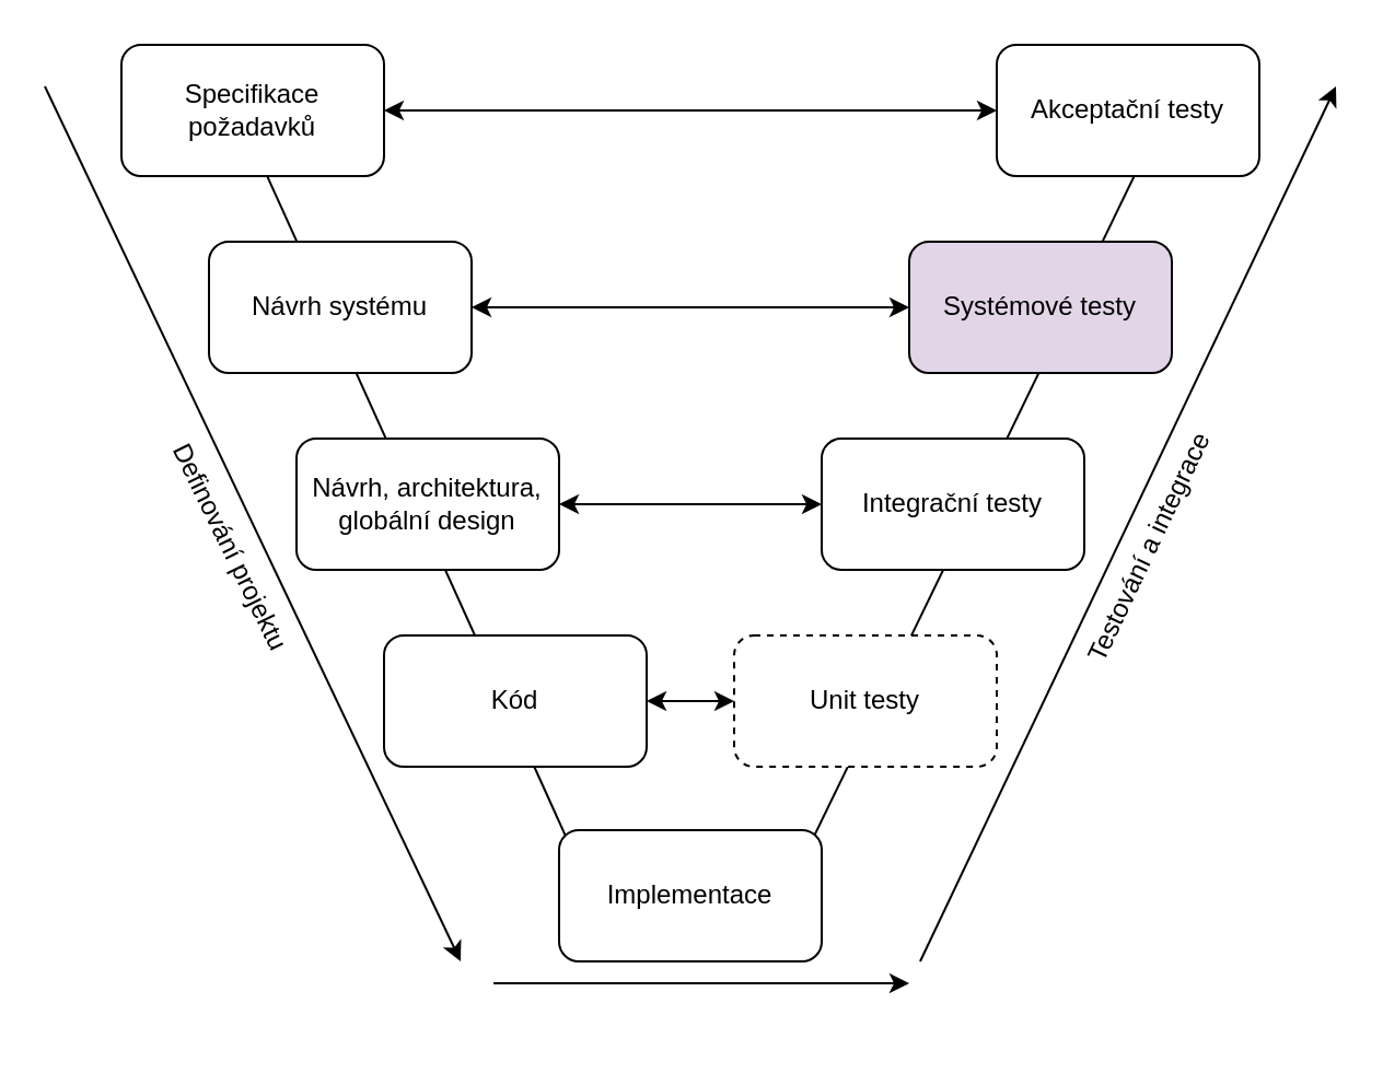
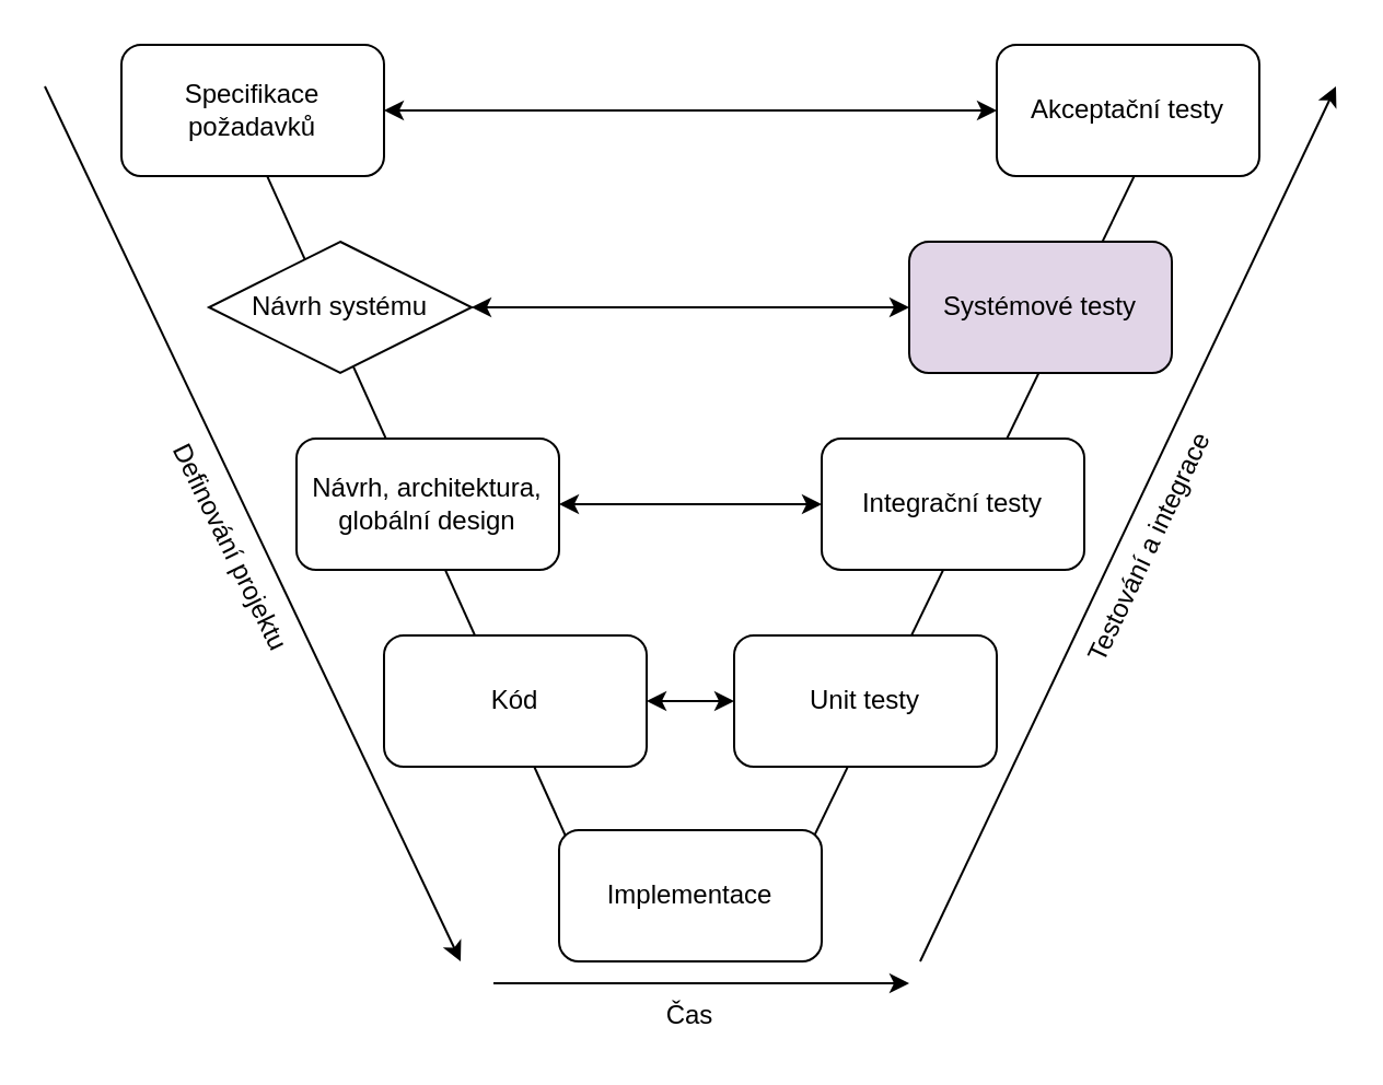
- <mxCell id="7" value="Návrh systému" style="rounded=1;whiteSpace=wrap;html=1;" vertex="1" parent="1"><mxGeometry x="95" y="110" width="120" height="60" as="geometry" /></mxCell>
+ <mxCell id="7" value="Návrh systému" style="rhombus;whiteSpace=wrap;html=1;" vertex="1" parent="1"><mxGeometry x="95" y="110" width="120" height="60" as="geometry" /></mxCell>
- <mxCell id="12" value="Unit testy" style="rounded=1;whiteSpace=wrap;html=1;dashed=1;" vertex="1" parent="1"><mxGeometry x="335" y="290" width="120" height="60" as="geometry" /></mxCell>
+ <mxCell id="12" value="Unit testy" style="rounded=1;whiteSpace=wrap;html=1;" vertex="1" parent="1"><mxGeometry x="335" y="290" width="120" height="60" as="geometry" /></mxCell>
+ <mxCell id="20" value="Čas" style="text;html=1;strokeColor=none;fillColor=none;align=center;verticalAlign=middle;whiteSpace=wrap;rounded=0;" vertex="1" parent="1"><mxGeometry x="295" y="454" width="40" height="20" as="geometry" /></mxCell>
